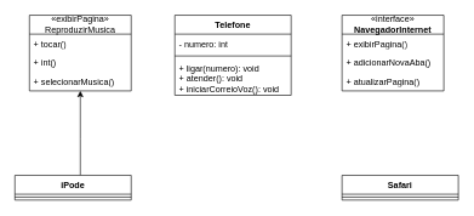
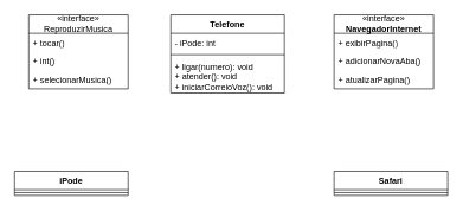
- <mxCell id="2" value="«exibirPagina»&lt;br style=&quot;border-color: var(--border-color);&quot;&gt;ReproduzirMusica" style="swimlane;fontStyle=0;childLayout=stackLayout;horizontal=1;startSize=26;fillColor=none;horizontalStack=0;resizeParent=1;resizeParentMax=0;resizeLast=0;collapsible=1;marginBottom=0;whiteSpace=wrap;html=1;" vertex="1" parent="1"><mxGeometry x="40" y="20" width="140" height="104" as="geometry" /></mxCell>
+ <mxCell id="2" value="«interface»&lt;br style=&quot;border-color: var(--border-color);&quot;&gt;ReproduzirMusica" style="swimlane;fontStyle=0;childLayout=stackLayout;horizontal=1;startSize=26;fillColor=none;horizontalStack=0;resizeParent=1;resizeParentMax=0;resizeLast=0;collapsible=1;marginBottom=0;whiteSpace=wrap;html=1;" vertex="1" parent="1"><mxGeometry x="40" y="20" width="140" height="104" as="geometry" /></mxCell>
- <mxCell id="11" value="- numero: int" style="text;strokeColor=none;fillColor=none;align=left;verticalAlign=top;spacingLeft=4;spacingRight=4;overflow=hidden;rotatable=0;points=[[0,0.5],[1,0.5]];portConstraint=eastwest;whiteSpace=wrap;html=1;" vertex="1" parent="10"><mxGeometry y="26" width="160" height="26" as="geometry" /></mxCell>
+ <mxCell id="11" value="- iPode: int" style="text;strokeColor=none;fillColor=none;align=left;verticalAlign=top;spacingLeft=4;spacingRight=4;overflow=hidden;rotatable=0;points=[[0,0.5],[1,0.5]];portConstraint=eastwest;whiteSpace=wrap;html=1;" vertex="1" parent="10"><mxGeometry y="26" width="160" height="26" as="geometry" /></mxCell>
- <mxCell id="14" value="" style="edgeStyle=orthogonalEdgeStyle;rounded=0;orthogonalLoop=1;jettySize=auto;html=1;" edge="1" parent="1" source="15" target="5"><mxGeometry relative="1" as="geometry"><Array as="points"><mxPoint x="110" y="190" /><mxPoint x="110" y="190" /></Array></mxGeometry></mxCell>
